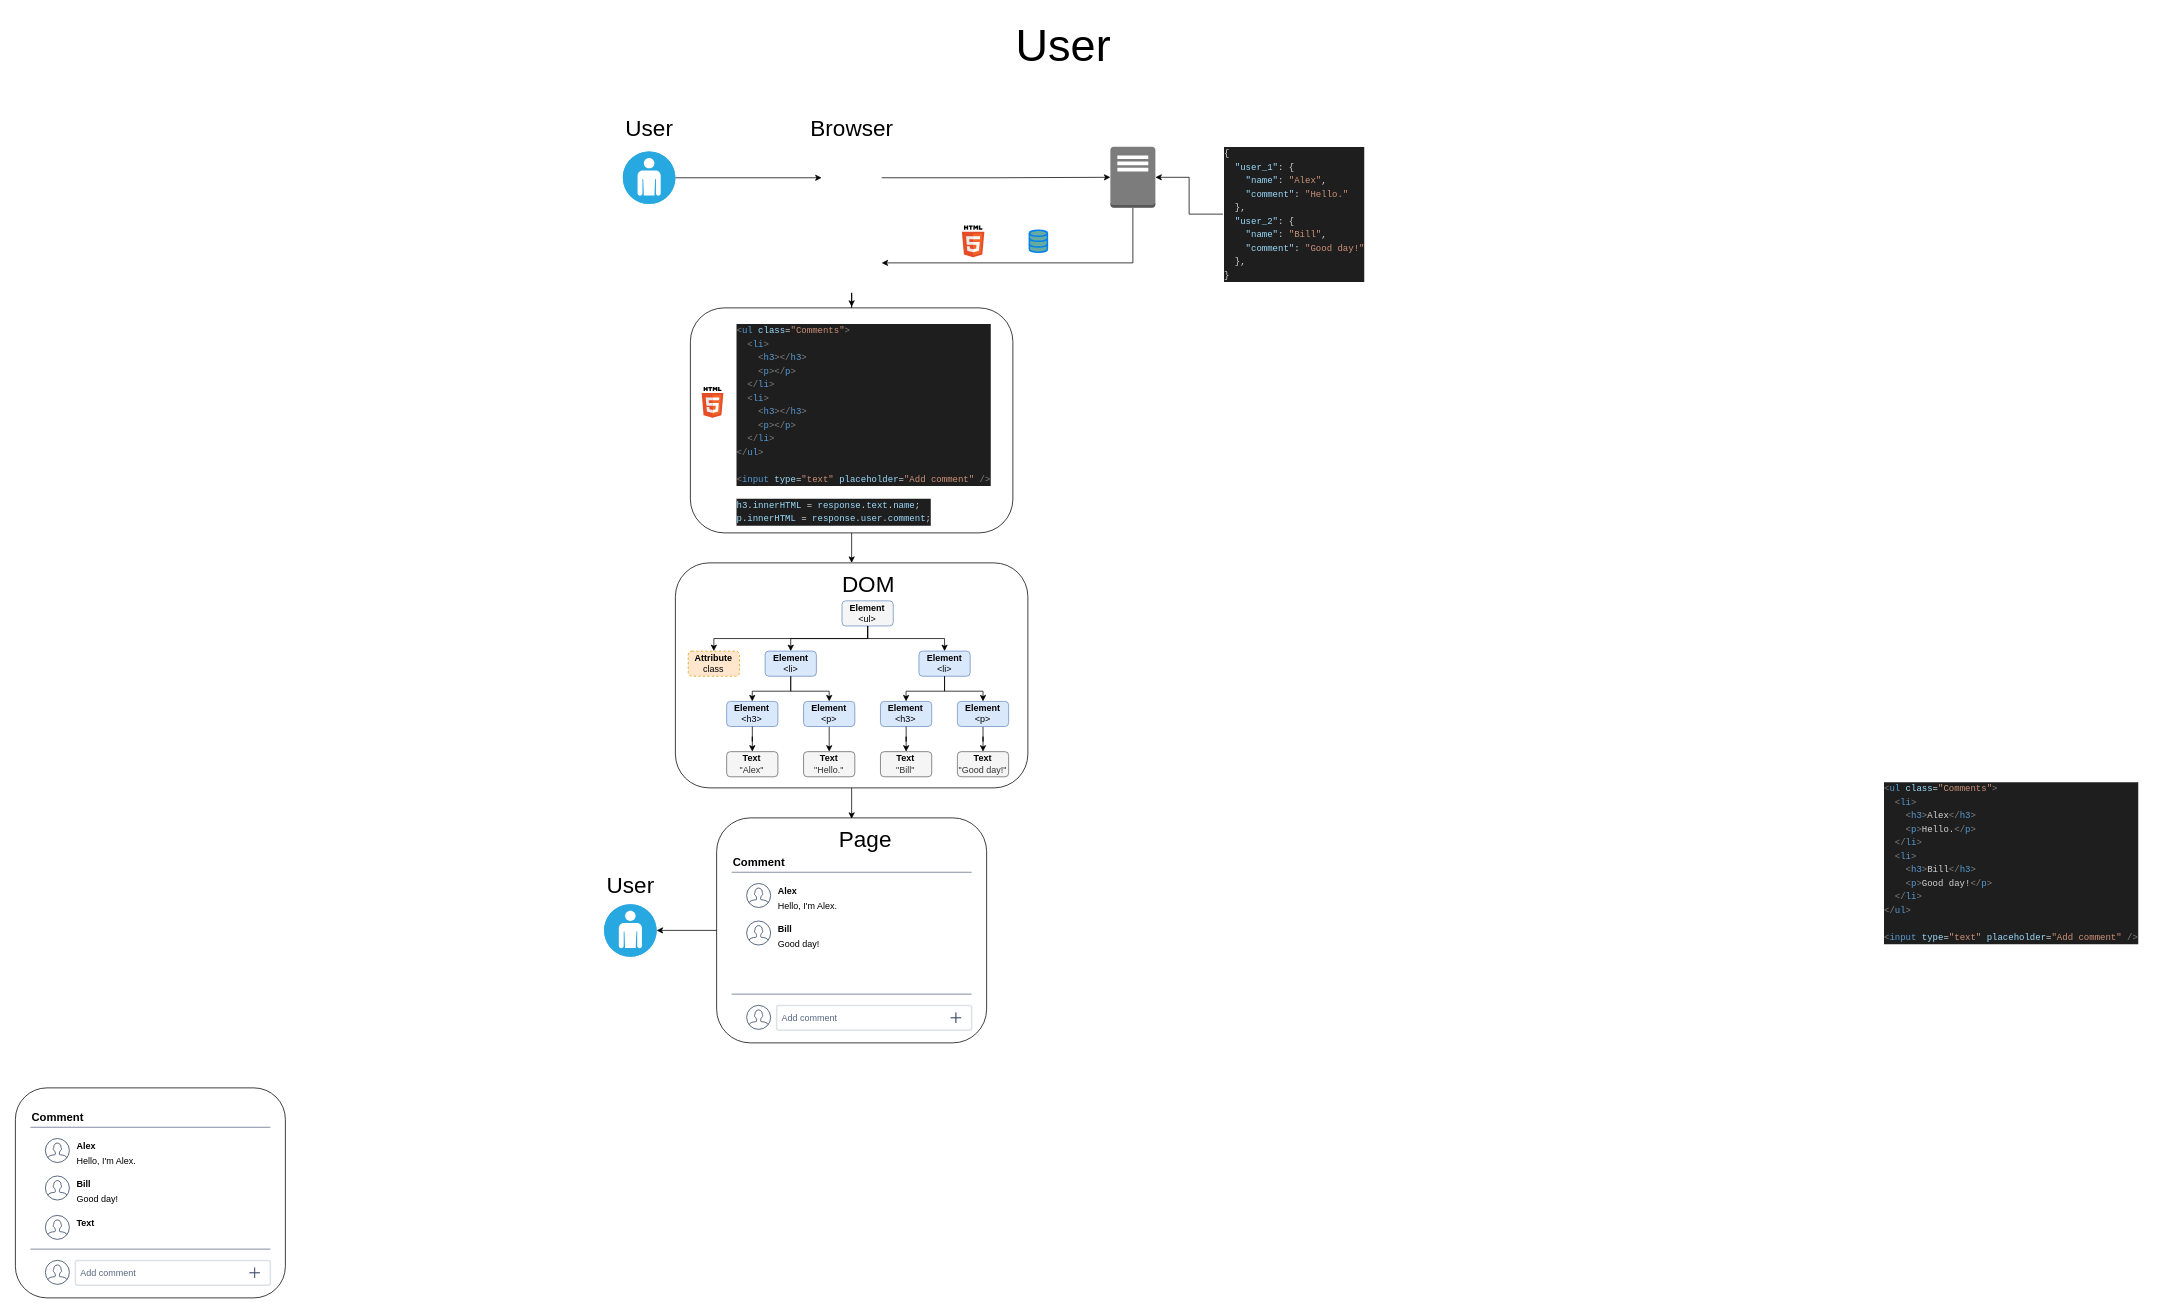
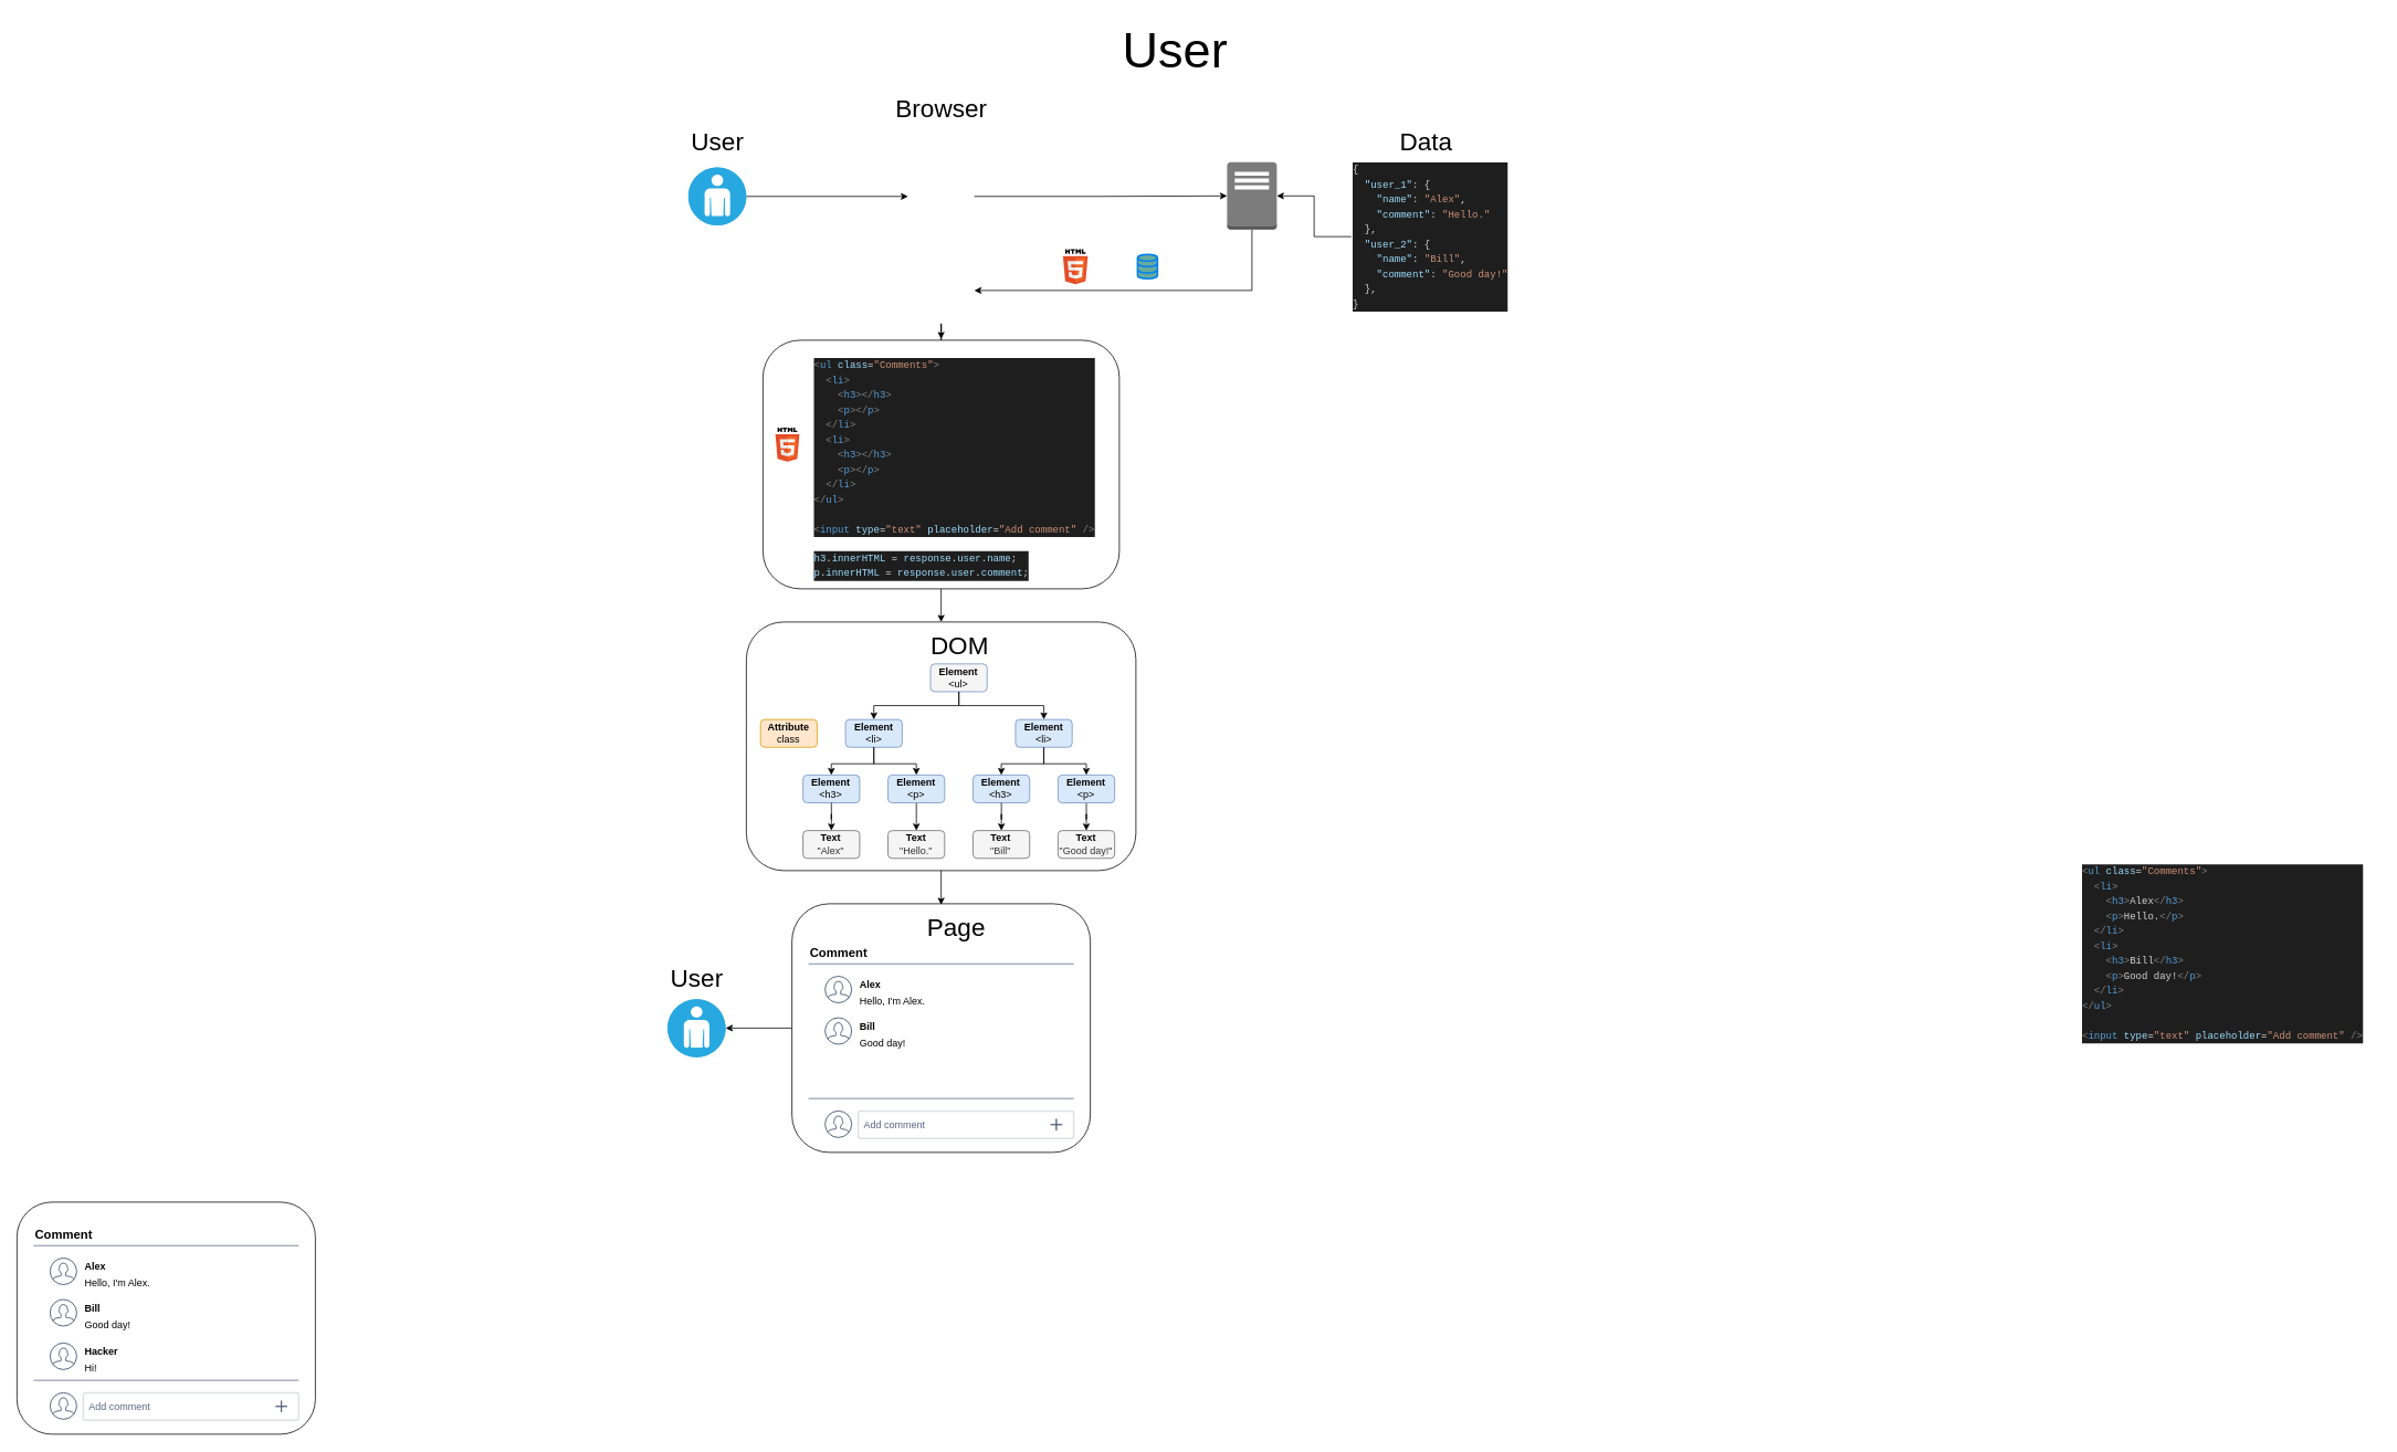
- <mxCell id="83" value="&lt;font color=&quot;#000000&quot;&gt;Browser&lt;/font&gt;" style="text;html=1;align=center;verticalAlign=middle;resizable=0;points=[];autosize=1;strokeColor=none;fontSize=30;fontColor=#D6B656;" vertex="1" parent="1"><mxGeometry x="1070" y="150" width="130" height="40" as="geometry" /></mxCell>
+ <mxCell id="83" value="&lt;font color=&quot;#000000&quot;&gt;Browser&lt;/font&gt;" style="text;html=1;align=center;verticalAlign=middle;resizable=0;points=[];autosize=1;strokeColor=none;fontSize=30;fontColor=#D6B656;" vertex="1" parent="1"><mxGeometry x="1070" y="110" width="130" height="40" as="geometry" /></mxCell>
+ <mxCell id="90" value="&lt;font color=&quot;#000000&quot;&gt;Data&lt;/font&gt;" style="text;html=1;align=center;verticalAlign=middle;resizable=0;points=[];autosize=1;strokeColor=none;fontSize=30;fontColor=#D6B656;" vertex="1" parent="1"><mxGeometry x="1680" y="150" width="80" height="40" as="geometry" /></mxCell>
- <mxCell id="27" value="&lt;div style=&quot;color: rgb(212 , 212 , 212) ; background-color: rgb(30 , 30 , 30) ; font-family: &amp;quot;menlo&amp;quot; , &amp;quot;monaco&amp;quot; , &amp;quot;courier new&amp;quot; , monospace ; line-height: 18px&quot;&gt;&lt;div style=&quot;font-family: &amp;quot;menlo&amp;quot; , &amp;quot;monaco&amp;quot; , &amp;quot;courier new&amp;quot; , monospace ; line-height: 18px&quot;&gt;&lt;div&gt;&lt;span style=&quot;color: #9cdcfe&quot;&gt;h3&lt;/span&gt;.&lt;span style=&quot;color: #9cdcfe&quot;&gt;innerHTML&lt;/span&gt; = &lt;span style=&quot;color: #9cdcfe&quot;&gt;response&lt;/span&gt;.&lt;span style=&quot;color: #9cdcfe&quot;&gt;text&lt;/span&gt;.&lt;span style=&quot;color: #9cdcfe&quot;&gt;name&lt;/span&gt;;&lt;/div&gt;&lt;div&gt;&lt;span style=&quot;color: #9cdcfe&quot;&gt;p&lt;/span&gt;.&lt;span style=&quot;color: #9cdcfe&quot;&gt;innerHTML&lt;/span&gt; = &lt;span style=&quot;color: #9cdcfe&quot;&gt;response&lt;/span&gt;.&lt;span style=&quot;color: #9cdcfe&quot;&gt;user&lt;/span&gt;.&lt;span style=&quot;color: #9cdcfe&quot;&gt;comment&lt;/span&gt;;&lt;/div&gt;&lt;/div&gt;&lt;/div&gt;" style="text;html=1;align=left;verticalAlign=middle;resizable=0;points=[];autosize=1;strokeColor=none;" vertex="1" parent="24"><mxGeometry x="60" y="251.613" width="280" height="40" as="geometry" /></mxCell>
+ <mxCell id="27" value="&lt;div style=&quot;color: rgb(212 , 212 , 212) ; background-color: rgb(30 , 30 , 30) ; font-family: &amp;quot;menlo&amp;quot; , &amp;quot;monaco&amp;quot; , &amp;quot;courier new&amp;quot; , monospace ; line-height: 18px&quot;&gt;&lt;div style=&quot;font-family: &amp;quot;menlo&amp;quot; , &amp;quot;monaco&amp;quot; , &amp;quot;courier new&amp;quot; , monospace ; line-height: 18px&quot;&gt;&lt;div&gt;&lt;span style=&quot;color: #9cdcfe&quot;&gt;h3&lt;/span&gt;.&lt;span style=&quot;color: #9cdcfe&quot;&gt;innerHTML&lt;/span&gt; = &lt;span style=&quot;color: #9cdcfe&quot;&gt;response&lt;/span&gt;.&lt;span style=&quot;color: #9cdcfe&quot;&gt;user&lt;/span&gt;.&lt;span style=&quot;color: #9cdcfe&quot;&gt;name&lt;/span&gt;;&lt;/div&gt;&lt;div&gt;&lt;span style=&quot;color: #9cdcfe&quot;&gt;p&lt;/span&gt;.&lt;span style=&quot;color: #9cdcfe&quot;&gt;innerHTML&lt;/span&gt; = &lt;span style=&quot;color: #9cdcfe&quot;&gt;response&lt;/span&gt;.&lt;span style=&quot;color: #9cdcfe&quot;&gt;user&lt;/span&gt;.&lt;span style=&quot;color: #9cdcfe&quot;&gt;comment&lt;/span&gt;;&lt;/div&gt;&lt;/div&gt;&lt;/div&gt;" style="text;html=1;align=left;verticalAlign=middle;resizable=0;points=[];autosize=1;strokeColor=none;" vertex="1" parent="24"><mxGeometry x="60" y="251.613" width="280" height="40" as="geometry" /></mxCell>
- <mxCell id="47" style="edgeStyle=orthogonalEdgeStyle;rounded=0;orthogonalLoop=1;jettySize=auto;html=1;entryX=0.5;entryY=0;entryDx=0;entryDy=0;" edge="1" parent="39" source="40" target="46"><mxGeometry relative="1" as="geometry"><Array as="points"><mxPoint x="239.273" y="50.27" /><mxPoint x="34.182" y="50.27" /></Array></mxGeometry></mxCell>
- <mxCell id="46" value="&lt;b&gt;Attribute&lt;/b&gt;&lt;br&gt;class" style="rounded=1;whiteSpace=wrap;html=1;align=center;fillColor=#ffe6cc;strokeColor=#d79b00;dashed=1;" vertex="1" parent="39"><mxGeometry y="67.027" width="68.364" height="33.514" as="geometry" /></mxCell>
+ <mxCell id="46" value="&lt;b&gt;Attribute&lt;/b&gt;&lt;br&gt;class" style="rounded=1;whiteSpace=wrap;html=1;align=center;fillColor=#ffe6cc;strokeColor=#d79b00;" vertex="1" parent="39"><mxGeometry y="67.027" width="68.364" height="33.514" as="geometry" /></mxCell>
- <mxCell id="21" value="Text" style="html=1;fillColor=none;strokeColor=none;fontSize=12;align=left;fontColor=#000000;whiteSpace=wrap;fontStyle=1" vertex="1" parent="6"><mxGeometry x="80" y="170" width="90" height="20" as="geometry" /></mxCell>
+ <mxCell id="21" value="Hacker" style="html=1;fillColor=none;strokeColor=none;fontSize=12;align=left;fontColor=#000000;whiteSpace=wrap;fontStyle=1" vertex="1" parent="6"><mxGeometry x="80" y="170" width="90" height="20" as="geometry" /></mxCell>
+ <mxCell id="22" value="Hi!" style="html=1;fillColor=none;strokeColor=none;fontSize=12;align=left;fontColor=#000000;whiteSpace=wrap" vertex="1" parent="6"><mxGeometry x="80" y="190" width="240" height="20" as="geometry" /></mxCell>
